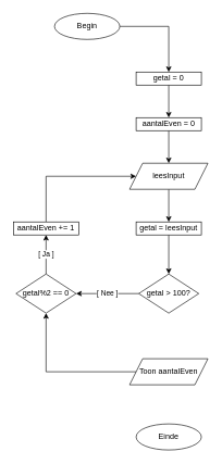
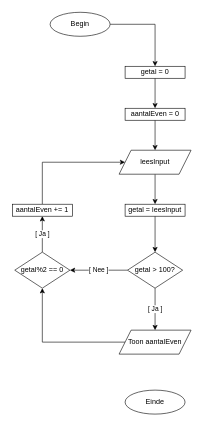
+ <mxCell id="11" value="[ Ja ]" style="edgeStyle=orthogonalEdgeStyle;rounded=0;orthogonalLoop=1;jettySize=auto;html=1;" edge="1" parent="1" source="12" target="20"><mxGeometry relative="1" as="geometry" /></mxCell>
